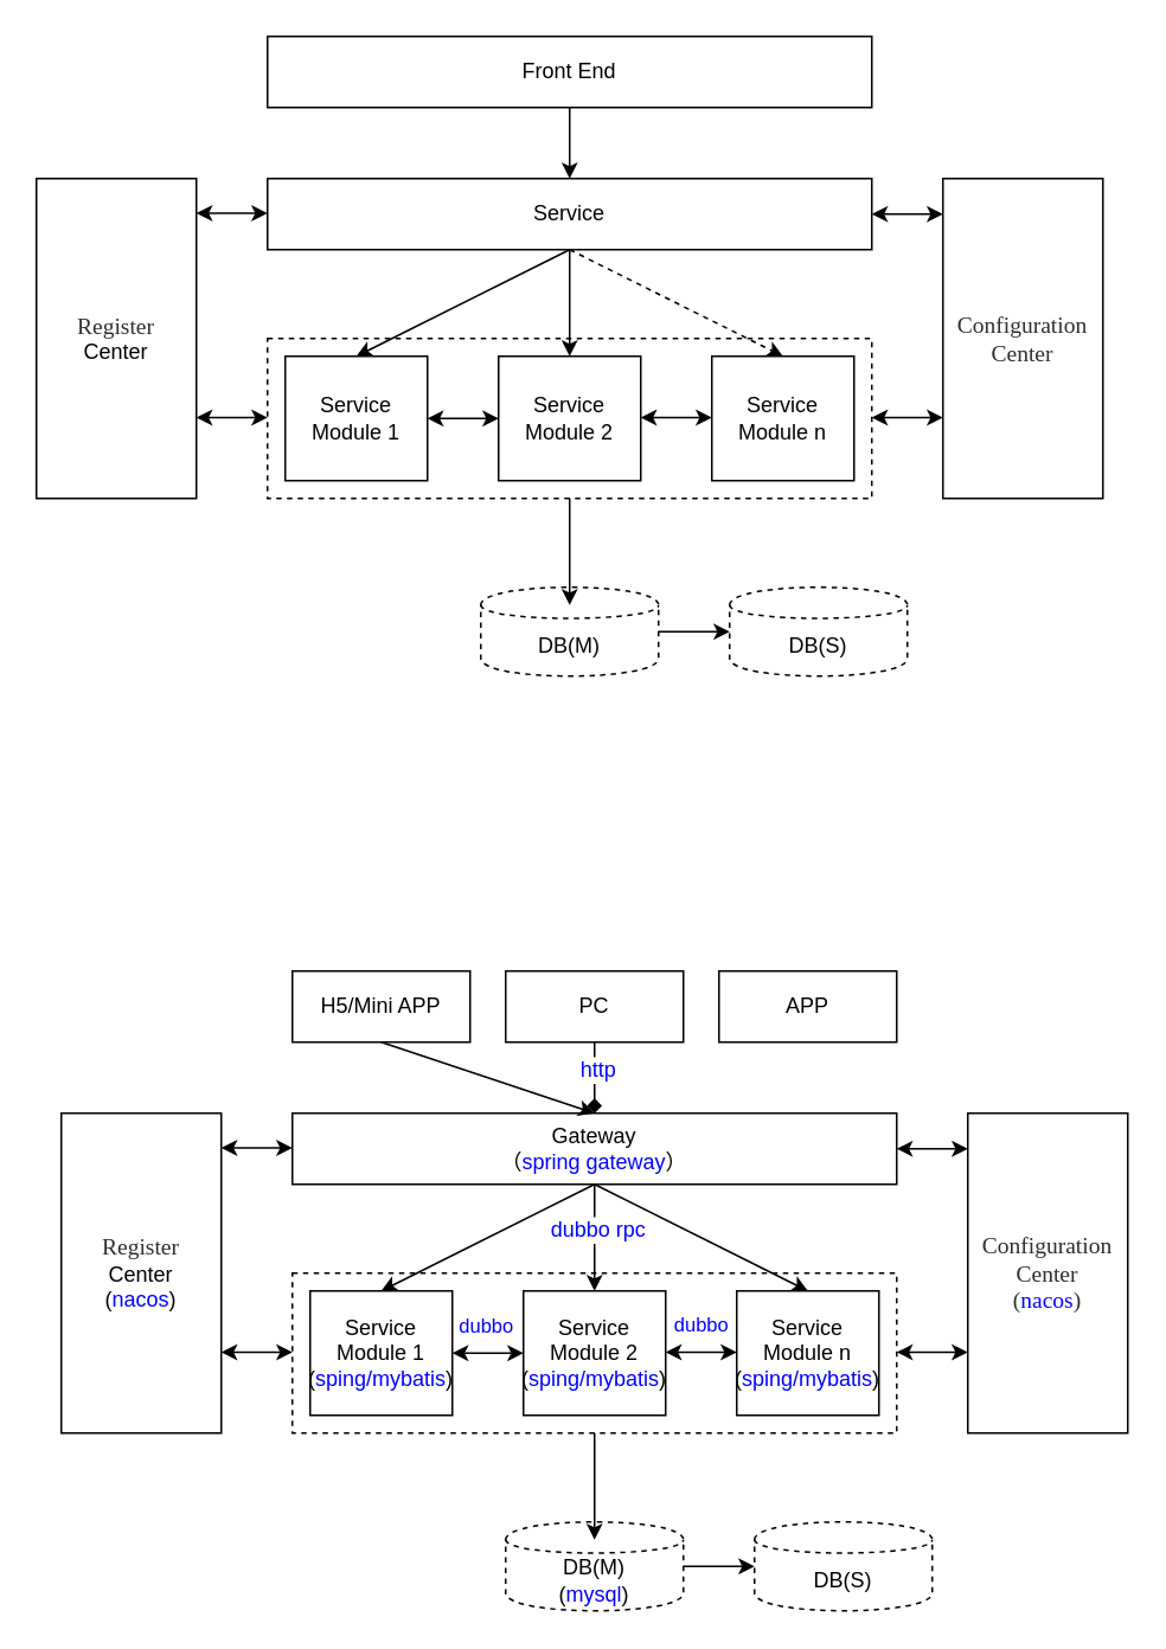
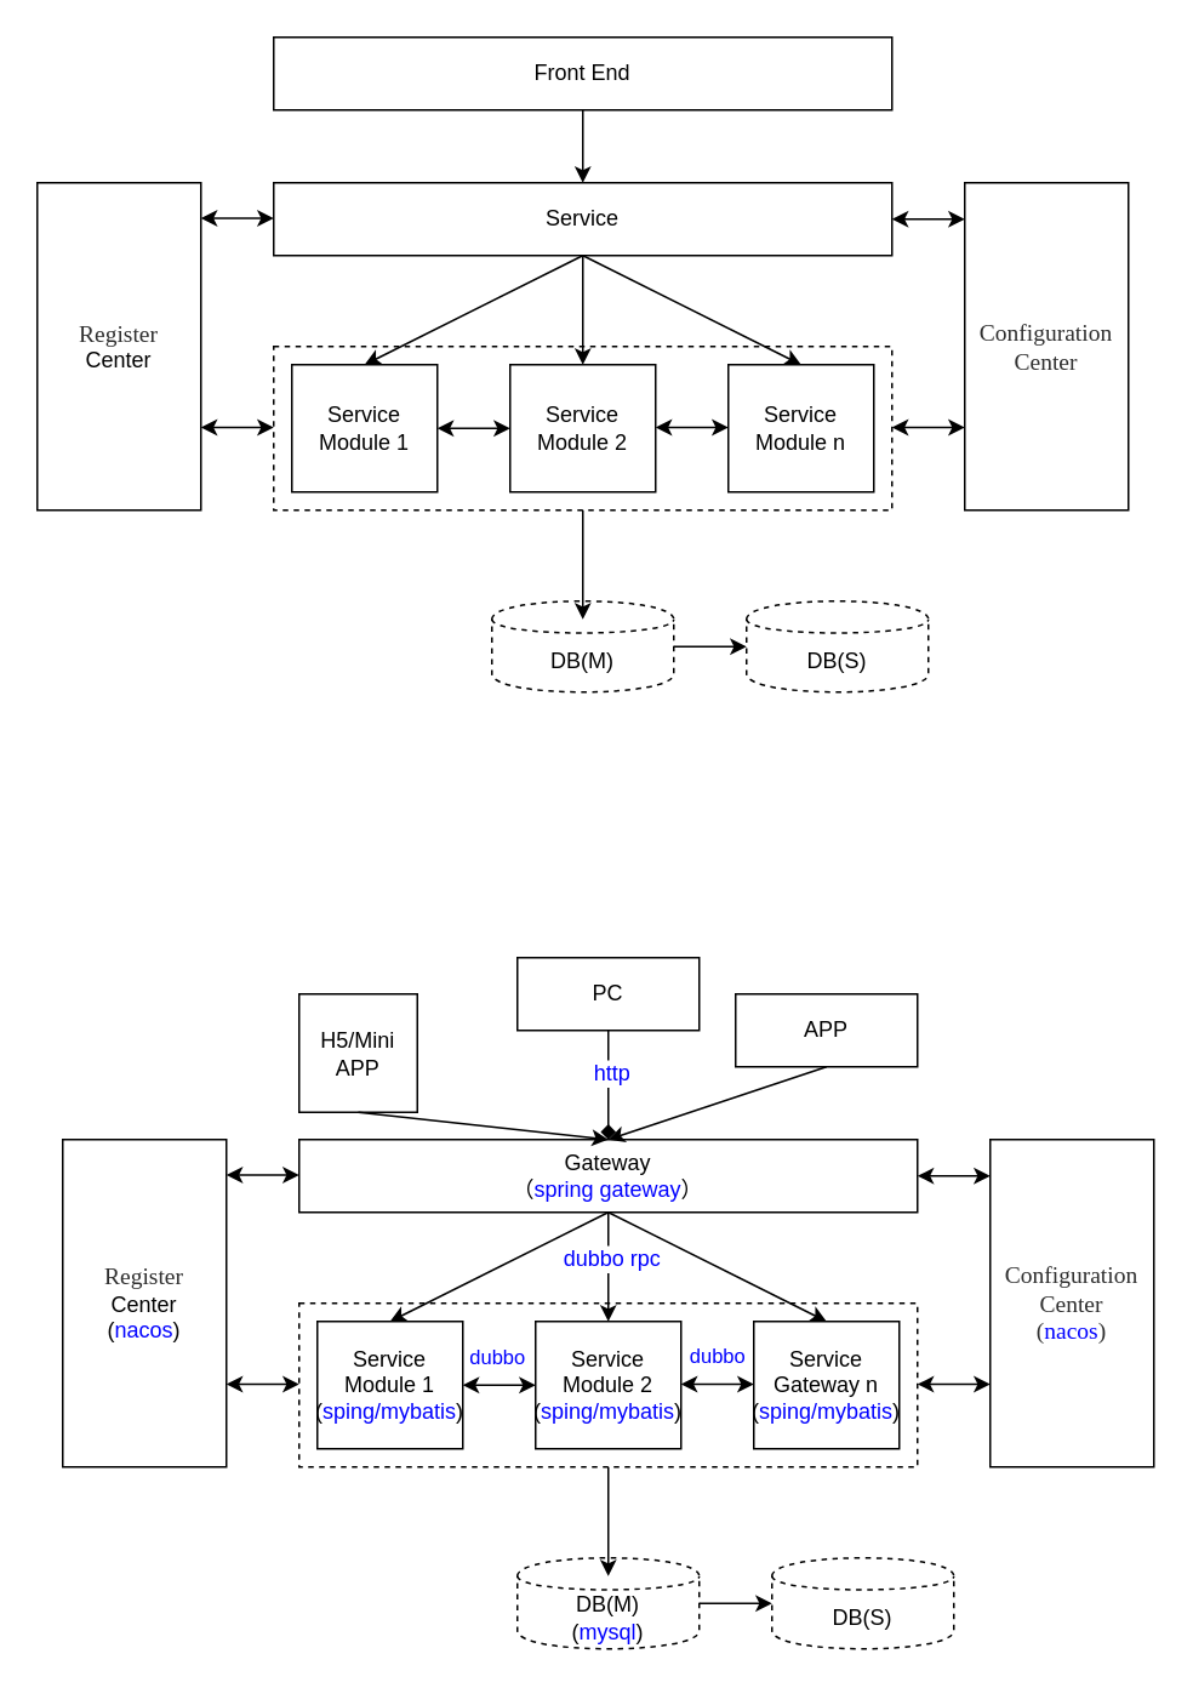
- <mxCell id="11" value="" style="endArrow=classic;html=1;exitX=0.5;exitY=1;exitDx=0;exitDy=0;entryX=0.5;entryY=0;entryDx=0;entryDy=0;dashed=1;" edge="1" parent="1" source="3" target="7"><mxGeometry width="50" height="50" relative="1" as="geometry"><mxPoint x="340" y="160" as="sourcePoint" /><mxPoint x="220" y="220" as="targetPoint" /></mxGeometry></mxCell>
+ <mxCell id="11" value="" style="endArrow=classic;html=1;exitX=0.5;exitY=1;exitDx=0;exitDy=0;entryX=0.5;entryY=0;entryDx=0;entryDy=0;" edge="1" parent="1" source="3" target="7"><mxGeometry width="50" height="50" relative="1" as="geometry"><mxPoint x="340" y="160" as="sourcePoint" /><mxPoint x="220" y="220" as="targetPoint" /></mxGeometry></mxCell>
- <mxCell id="24" value="H5/Mini APP" style="rounded=0;whiteSpace=wrap;html=1;" vertex="1" parent="1"><mxGeometry x="164" y="546" width="100" height="40" as="geometry" /></mxCell>
+ <mxCell id="24" value="H5/Mini APP" style="rounded=0;whiteSpace=wrap;html=1;" vertex="1" parent="1"><mxGeometry x="164" y="546" width="65" height="65" as="geometry" /></mxCell>
- <mxCell id="25" value="PC" style="rounded=0;whiteSpace=wrap;html=1;" vertex="1" parent="1"><mxGeometry x="284" y="546" width="100" height="40" as="geometry" /></mxCell>
+ <mxCell id="25" value="PC" style="rounded=0;whiteSpace=wrap;html=1;" vertex="1" parent="1"><mxGeometry x="284" y="526" width="100" height="40" as="geometry" /></mxCell>
+ <mxCell id="35" value="" style="endArrow=classic;html=1;exitX=0.5;exitY=1;exitDx=0;exitDy=0;entryX=0.5;entryY=0;entryDx=0;entryDy=0;" edge="1" parent="1" source="26" target="27"><mxGeometry width="50" height="50" relative="1" as="geometry"><mxPoint x="344" y="596" as="sourcePoint" /><mxPoint x="344" y="636" as="targetPoint" /></mxGeometry></mxCell>
- <mxCell id="31" value="Service&lt;br&gt;Module n&lt;br&gt;(&lt;span style=&quot;color: rgb(0 , 0 , 255)&quot;&gt;sping/mybatis&lt;/span&gt;)" style="rounded=0;whiteSpace=wrap;html=1;" vertex="1" parent="1"><mxGeometry x="414" y="726" width="80" height="70" as="geometry" /></mxCell>
+ <mxCell id="31" value="Service&lt;br&gt;Gateway n&lt;br&gt;(&lt;span style=&quot;color: rgb(0 , 0 , 255)&quot;&gt;sping/mybatis&lt;/span&gt;)" style="rounded=0;whiteSpace=wrap;html=1;" vertex="1" parent="1"><mxGeometry x="414" y="726" width="80" height="70" as="geometry" /></mxCell>
